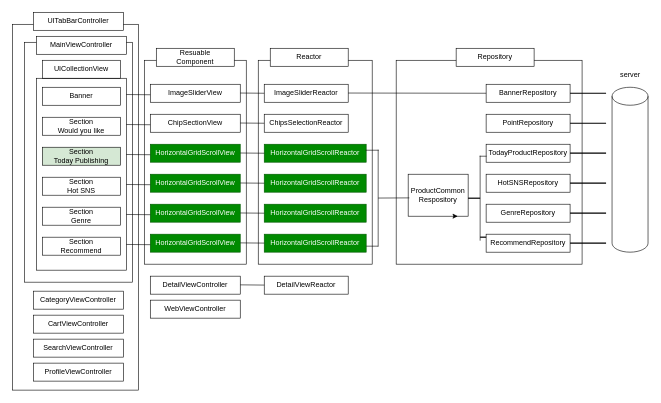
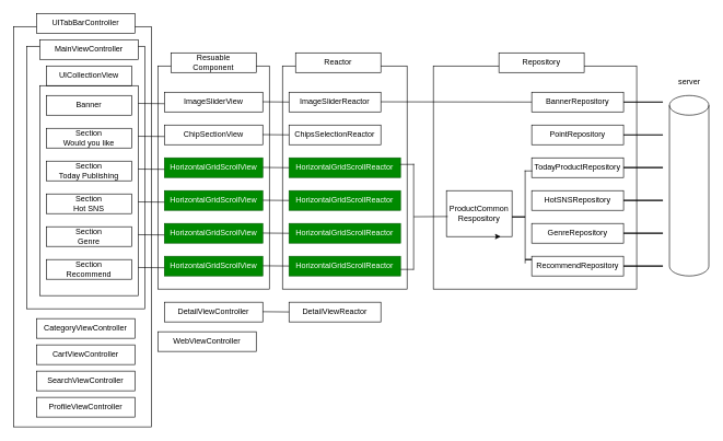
- <mxCell id="19" value="Section&lt;div&gt;Today Publishing&lt;/div&gt;" style="whiteSpace=wrap;html=1;fillColor=#d5e8d4;" parent="1" vertex="1"><mxGeometry x="70" y="245" width="130" height="30" as="geometry" /></mxCell>
+ <mxCell id="19" value="Section&lt;div&gt;Today Publishing&lt;/div&gt;" style="whiteSpace=wrap;html=1;" parent="1" vertex="1"><mxGeometry x="70" y="245" width="130" height="30" as="geometry" /></mxCell>
- <mxCell id="70" value="WebViewController" style="whiteSpace=wrap;html=1;" parent="1" vertex="1"><mxGeometry x="250" y="500" width="150" height="30" as="geometry" /></mxCell>
+ <mxCell id="70" value="WebViewController" style="whiteSpace=wrap;html=1;" parent="1" vertex="1"><mxGeometry x="240" y="505" width="150" height="30" as="geometry" /></mxCell>
